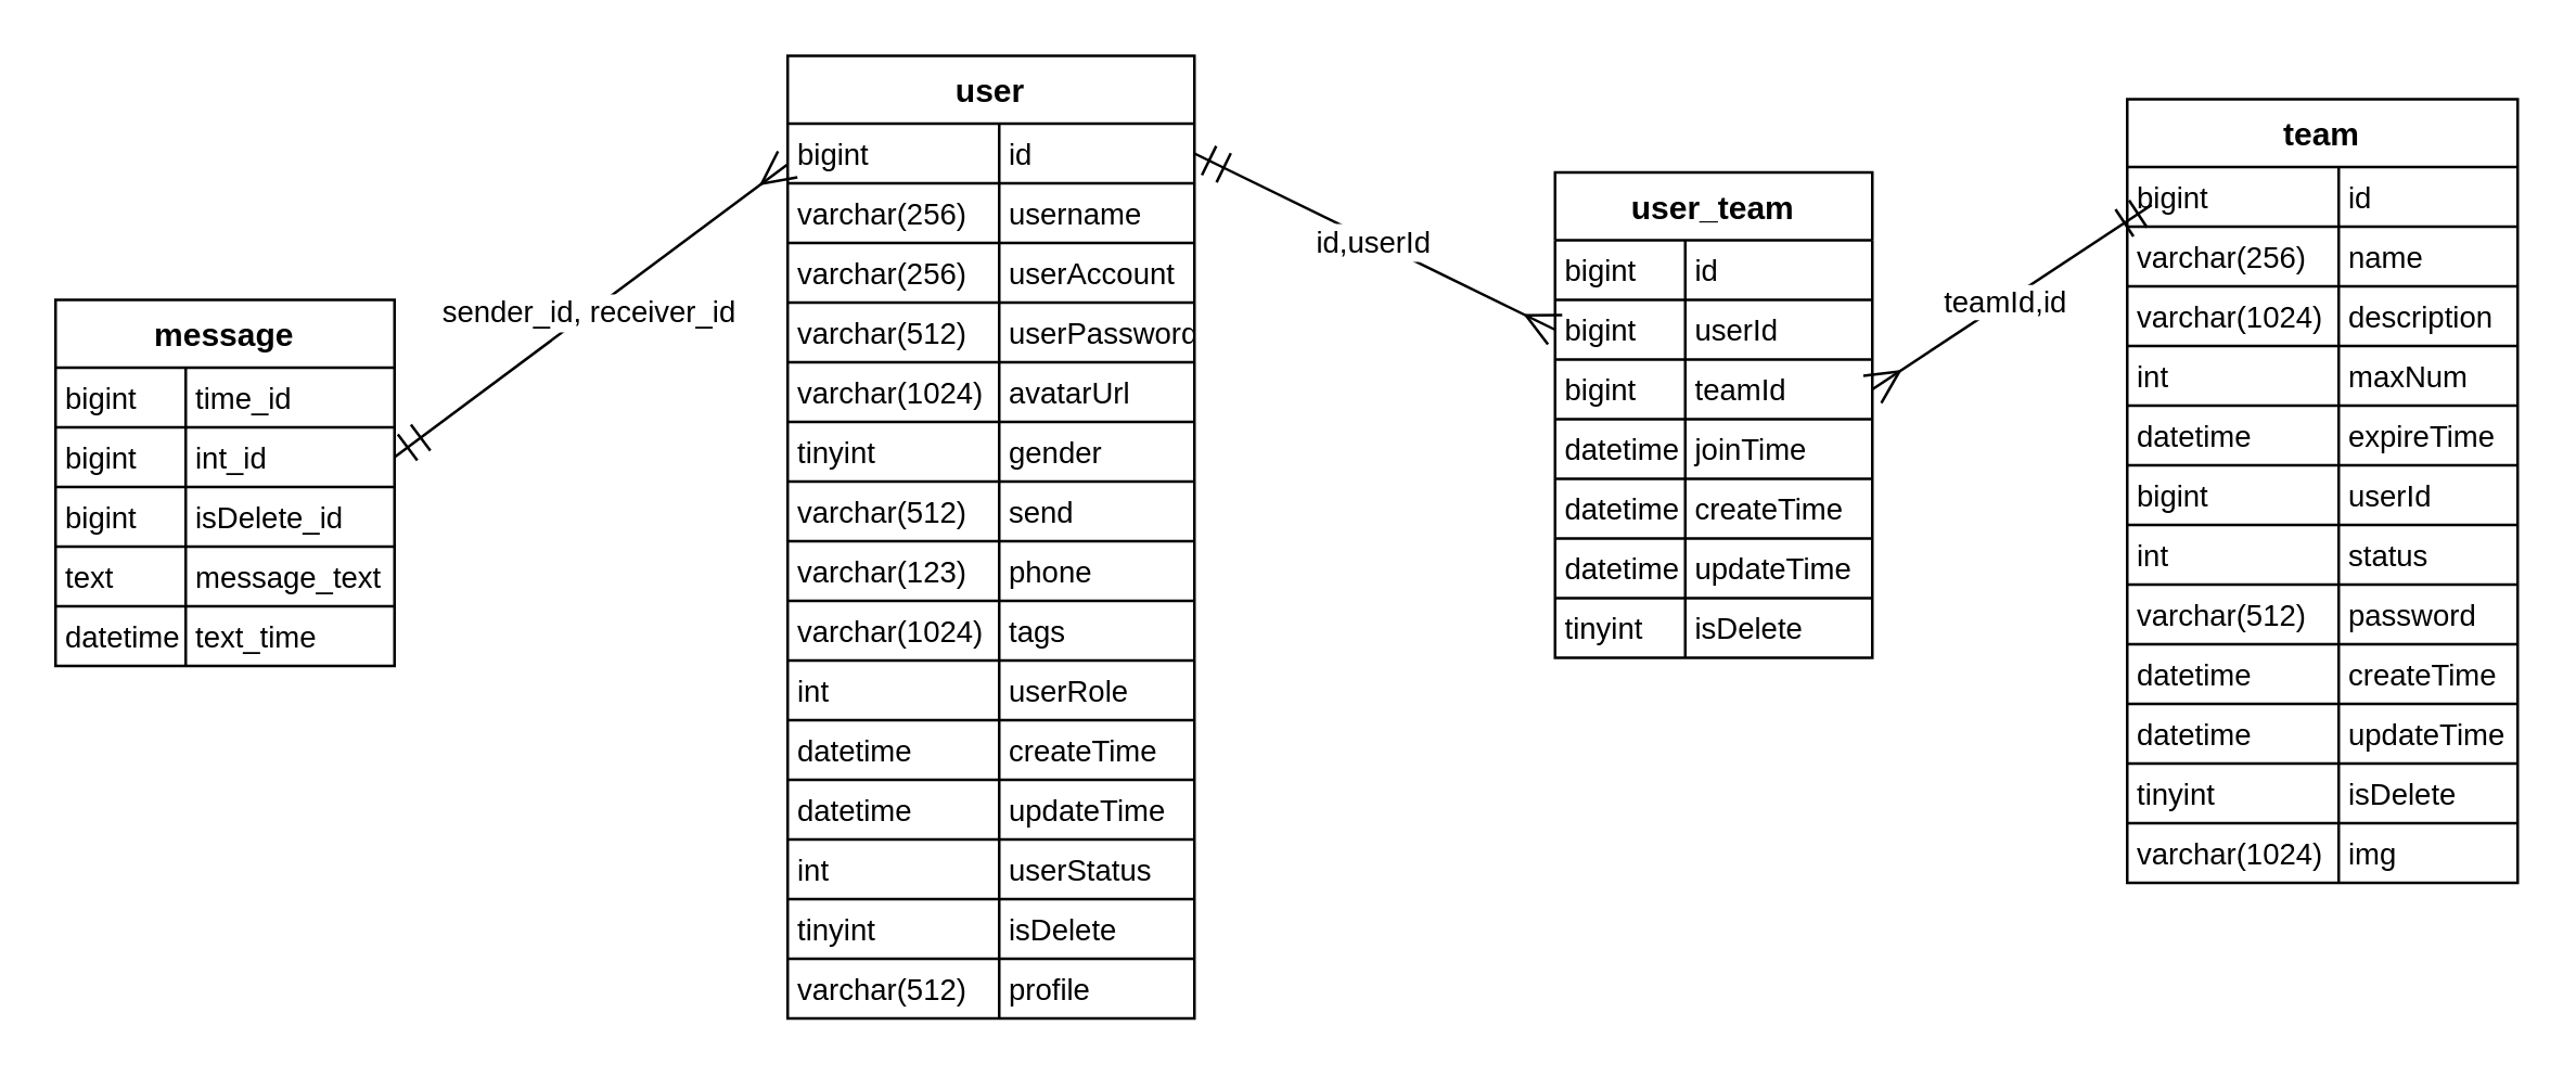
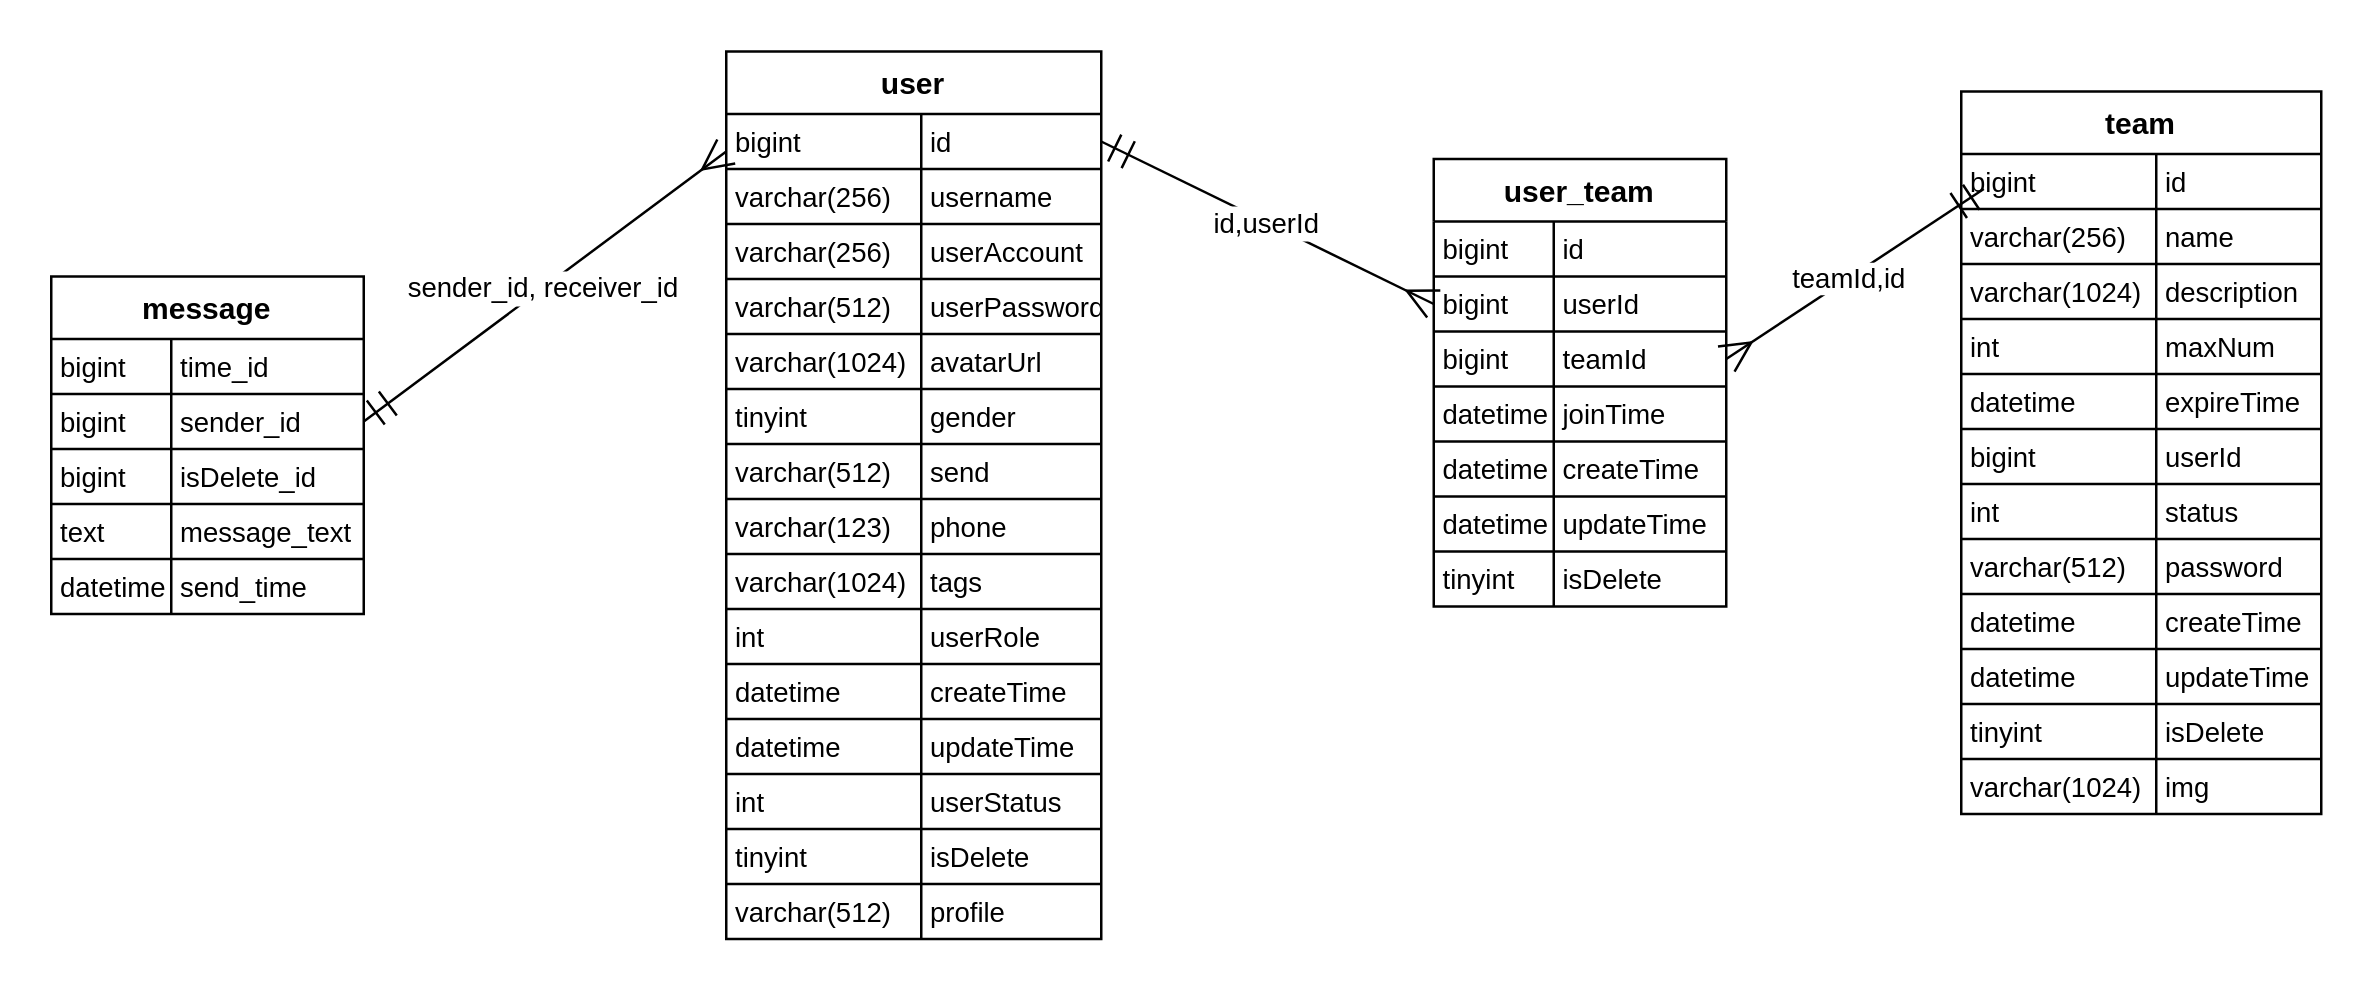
- <mxCell id="8" value="int_id" style="shape=partialRectangle;connectable=0;fillColor=none;top=0;left=0;bottom=0;right=0;align=left;spacingLeft=2;overflow=hidden;fontSize=11;" parent="6" vertex="1"><mxGeometry x="48" width="77" height="22" as="geometry"><mxRectangle width="77" height="22" as="alternateBounds" /></mxGeometry></mxCell>
+ <mxCell id="8" value="sender_id" style="shape=partialRectangle;connectable=0;fillColor=none;top=0;left=0;bottom=0;right=0;align=left;spacingLeft=2;overflow=hidden;fontSize=11;" parent="6" vertex="1"><mxGeometry x="48" width="77" height="22" as="geometry"><mxRectangle width="77" height="22" as="alternateBounds" /></mxGeometry></mxCell>
- <mxCell id="17" value="text_time" style="shape=partialRectangle;connectable=0;fillColor=none;top=0;left=0;bottom=0;right=0;align=left;spacingLeft=2;overflow=hidden;fontSize=11;" parent="15" vertex="1"><mxGeometry x="48" width="77" height="22" as="geometry"><mxRectangle width="77" height="22" as="alternateBounds" /></mxGeometry></mxCell>
+ <mxCell id="17" value="send_time" style="shape=partialRectangle;connectable=0;fillColor=none;top=0;left=0;bottom=0;right=0;align=left;spacingLeft=2;overflow=hidden;fontSize=11;" parent="15" vertex="1"><mxGeometry x="48" width="77" height="22" as="geometry"><mxRectangle width="77" height="22" as="alternateBounds" /></mxGeometry></mxCell>
